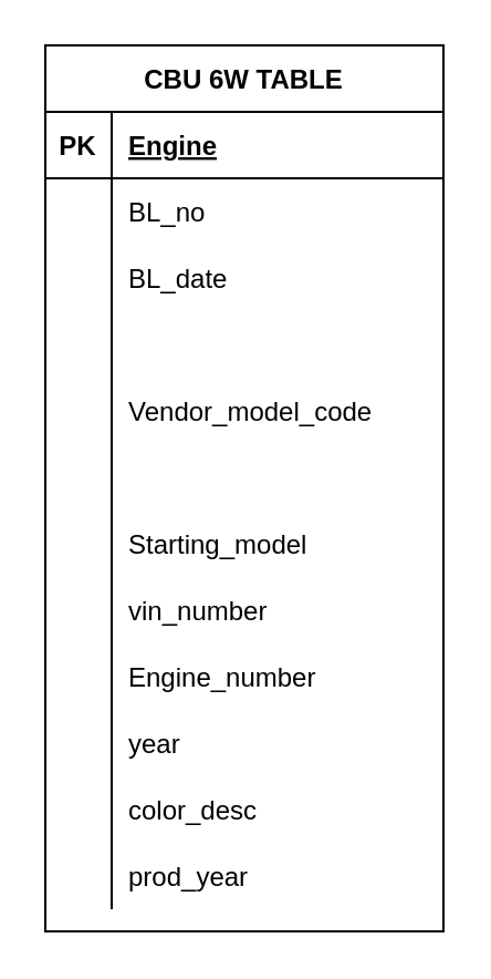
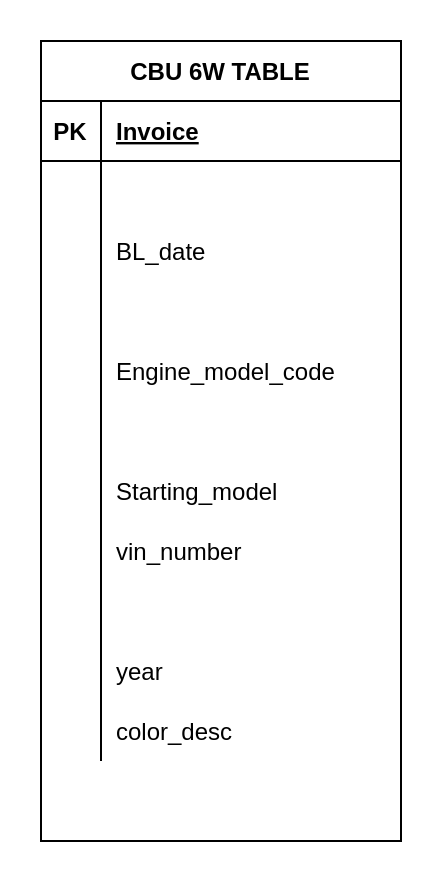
- <mxCell id="5" value="Engine" style="shape=partialRectangle;connectable=0;fillColor=none;top=0;left=0;bottom=0;right=0;align=left;spacingLeft=6;fontStyle=5;overflow=hidden;" vertex="1" parent="3"><mxGeometry x="30" width="150" height="30" as="geometry" /></mxCell>
+ <mxCell id="5" value="Invoice" style="shape=partialRectangle;connectable=0;fillColor=none;top=0;left=0;bottom=0;right=0;align=left;spacingLeft=6;fontStyle=5;overflow=hidden;" vertex="1" parent="3"><mxGeometry x="30" width="150" height="30" as="geometry" /></mxCell>
- <mxCell id="8" value="BL_no" style="shape=partialRectangle;connectable=0;fillColor=none;top=0;left=0;bottom=0;right=0;align=left;spacingLeft=6;overflow=hidden;" vertex="1" parent="6"><mxGeometry x="30" width="150" height="30" as="geometry" /></mxCell>
- <mxCell id="16" value="Vendor_model_code" style="shape=partialRectangle;connectable=0;fillColor=none;top=0;left=0;bottom=0;right=0;align=left;spacingLeft=6;overflow=hidden;" vertex="1" parent="14"><mxGeometry x="30" width="150" height="30" as="geometry" /></mxCell>
+ <mxCell id="16" value="Engine_model_code" style="shape=partialRectangle;connectable=0;fillColor=none;top=0;left=0;bottom=0;right=0;align=left;spacingLeft=6;overflow=hidden;" vertex="1" parent="14"><mxGeometry x="30" width="150" height="30" as="geometry" /></mxCell>
- <mxCell id="27" value="Engine_number" style="shape=partialRectangle;connectable=0;fillColor=none;top=0;left=0;bottom=0;right=0;align=left;spacingLeft=6;overflow=hidden;" vertex="1" parent="25"><mxGeometry x="30" width="150" height="30" as="geometry" /></mxCell>
- <mxCell id="36" value="prod_year" style="shape=partialRectangle;connectable=0;fillColor=none;top=0;left=0;bottom=0;right=0;align=left;spacingLeft=6;overflow=hidden;" vertex="1" parent="34"><mxGeometry x="30" width="150" height="30" as="geometry" /></mxCell>
